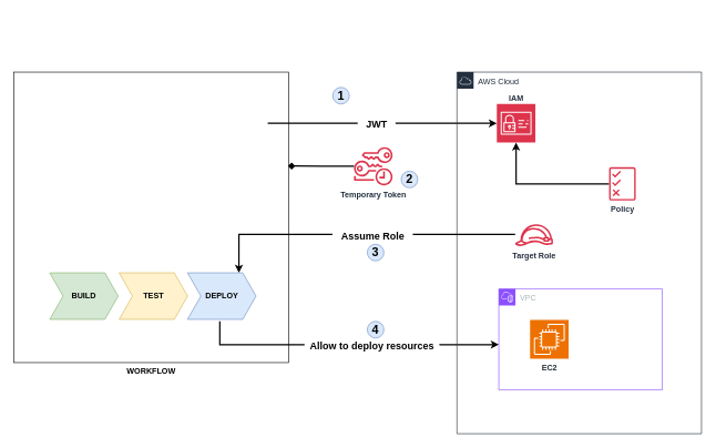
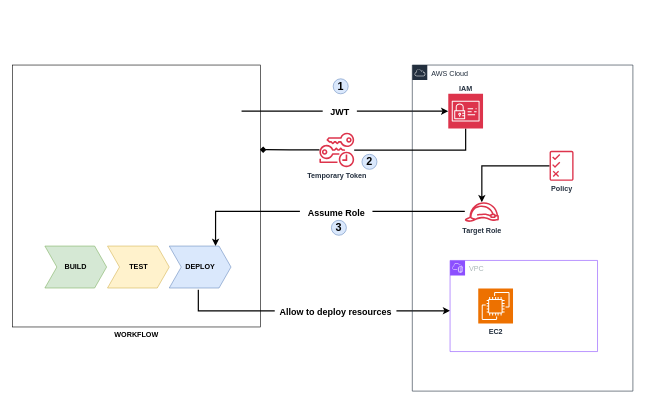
- <mxCell id="32" value="1" style="ellipse;whiteSpace=wrap;html=1;aspect=fixed;fontSize=18;labelBackgroundColor=none;fillColor=#dae8fc;strokeColor=#6c8ebf;fontStyle=1" vertex="1" parent="1"><mxGeometry x="500" y="131" width="25" height="25" as="geometry" /></mxCell>
+ <mxCell id="32" value="1" style="ellipse;whiteSpace=wrap;html=1;aspect=fixed;fontSize=18;labelBackgroundColor=none;fillColor=#dae8fc;strokeColor=#6c8ebf;fontStyle=1" vertex="1" parent="1"><mxGeometry x="555" y="131" width="25" height="25" as="geometry" /></mxCell>
+ <mxCell id="12" style="edgeStyle=orthogonalEdgeStyle;rounded=0;orthogonalLoop=1;jettySize=auto;html=1;fontStyle=1;strokeWidth=2;endArrow=none;startFill=0;" edge="1" parent="1" source="13" target="11"><mxGeometry relative="1" as="geometry"><Array as="points"><mxPoint x="776" y="250" /></Array></mxGeometry></mxCell>
- <mxCell id="14" style="edgeStyle=orthogonalEdgeStyle;rounded=0;orthogonalLoop=1;jettySize=auto;html=1;strokeWidth=2;" edge="1" parent="1" source="15" target="13"><mxGeometry relative="1" as="geometry" /></mxCell>
+ <mxCell id="14" style="edgeStyle=orthogonalEdgeStyle;rounded=0;orthogonalLoop=1;jettySize=auto;html=1;strokeWidth=2;" edge="1" parent="1" source="15" target="18"><mxGeometry relative="1" as="geometry" /></mxCell>
- <mxCell id="21" value="4" style="ellipse;whiteSpace=wrap;html=1;aspect=fixed;fontSize=18;labelBackgroundColor=none;fillColor=#dae8fc;strokeColor=#6c8ebf;fontStyle=1" vertex="1" parent="1"><mxGeometry x="552" y="483" width="25" height="25" as="geometry" /></mxCell>
